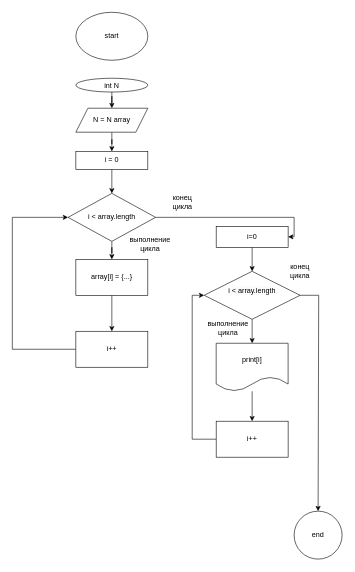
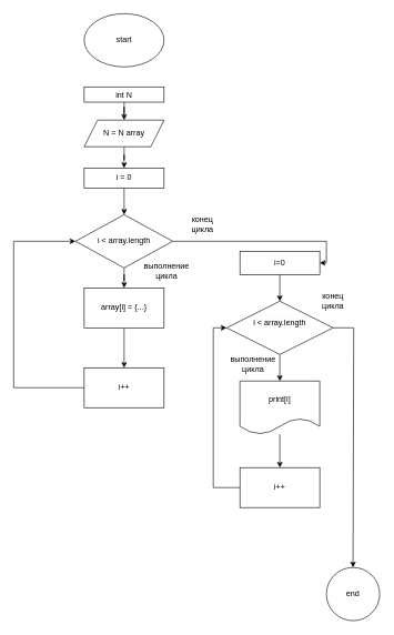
- <mxCell id="19" value="int N" style="ellipse;whiteSpace=wrap;html=1;labelBackgroundColor=none;" vertex="1" parent="1"><mxGeometry x="126" y="130" width="120" height="23" as="geometry" /></mxCell>
+ <mxCell id="19" value="int N" style="whiteSpace=wrap;html=1;labelBackgroundColor=none;" vertex="1" parent="1"><mxGeometry x="126" y="130" width="120" height="23" as="geometry" /></mxCell>
